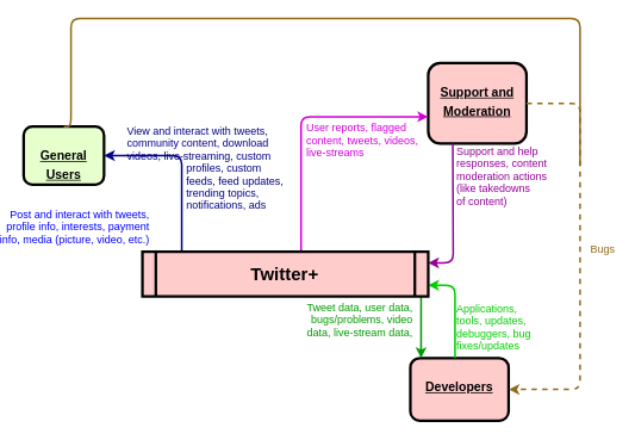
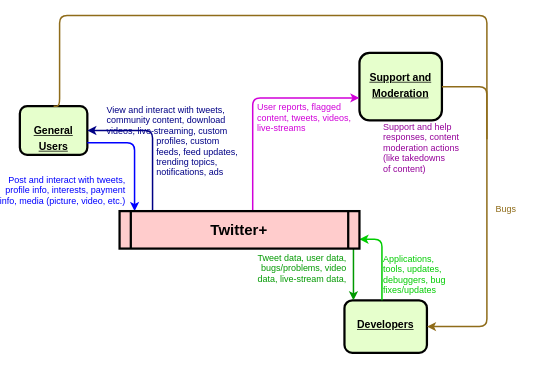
- <mxCell id="3" value="&lt;p style=&quot;margin: 4px 0px 0px; text-align: center; text-decoration: underline; font-size: 14px;&quot;&gt;&lt;font style=&quot;font-size: 14px;&quot;&gt;&lt;br&gt;&lt;/font&gt;&lt;/p&gt;&lt;p style=&quot;margin: 4px 0px 0px; text-align: center; text-decoration: underline; font-size: 14px;&quot;&gt;&lt;font style=&quot;font-size: 14px;&quot;&gt;Support and&lt;/font&gt;&lt;/p&gt;&lt;p style=&quot;margin: 4px 0px 0px; text-align: center; text-decoration: underline; font-size: 14px;&quot;&gt;&lt;font style=&quot;font-size: 14px;&quot;&gt;Moderation&lt;/font&gt;&lt;/p&gt;" style="verticalAlign=middle;align=center;overflow=fill;fontSize=12;fontFamily=Helvetica;html=1;rounded=1;fontStyle=1;strokeWidth=3;fillColor=#ffcccc;" parent="1" vertex="1"><mxGeometry x="473" y="70" width="110" height="90" as="geometry" /></mxCell>
+ <mxCell id="3" value="&lt;p style=&quot;margin: 4px 0px 0px; text-align: center; text-decoration: underline; font-size: 14px;&quot;&gt;&lt;font style=&quot;font-size: 14px;&quot;&gt;&lt;br&gt;&lt;/font&gt;&lt;/p&gt;&lt;p style=&quot;margin: 4px 0px 0px; text-align: center; text-decoration: underline; font-size: 14px;&quot;&gt;&lt;font style=&quot;font-size: 14px;&quot;&gt;Support and&lt;/font&gt;&lt;/p&gt;&lt;p style=&quot;margin: 4px 0px 0px; text-align: center; text-decoration: underline; font-size: 14px;&quot;&gt;&lt;font style=&quot;font-size: 14px;&quot;&gt;Moderation&lt;/font&gt;&lt;/p&gt;" style="verticalAlign=middle;align=center;overflow=fill;fontSize=12;fontFamily=Helvetica;html=1;rounded=1;fontStyle=1;strokeWidth=3;fillColor=#E6FFCC" parent="1" vertex="1"><mxGeometry x="473" y="70" width="110" height="90" as="geometry" /></mxCell>
+ <mxCell id="6" value="" style="edgeStyle=elbowEdgeStyle;elbow=horizontal;strokeColor=#0000FF;strokeWidth=2;entryX=0.064;entryY=0.001;entryDx=0;entryDy=0;entryPerimeter=0;exitX=1;exitY=0.75;exitDx=0;exitDy=0;" parent="1" source="2" target="18" edge="1"><mxGeometry width="100" height="100" relative="1" as="geometry"><mxPoint x="153" y="200" as="sourcePoint" /><mxPoint x="173" y="281" as="targetPoint" /><Array as="points"><mxPoint x="173" y="210" /><mxPoint x="153" y="269" /><mxPoint x="173" y="259" /></Array></mxGeometry></mxCell>
- <mxCell id="11" value="" style="edgeStyle=elbowEdgeStyle;elbow=horizontal;strokeColor=#940099;strokeWidth=2;entryX=1;entryY=0.25;entryDx=0;entryDy=0;exitX=0.25;exitY=1;exitDx=0;exitDy=0;" parent="1" source="3" target="18" edge="1"><mxGeometry width="100" height="100" relative="1" as="geometry"><mxPoint x="501" y="221" as="sourcePoint" /><mxPoint x="491" y="293.5" as="targetPoint" /><Array as="points"><mxPoint x="501" y="250" /></Array></mxGeometry></mxCell>
- <mxCell id="19" value="" style="edgeStyle=elbowEdgeStyle;elbow=horizontal;strokeColor=#8F6C1A;strokeWidth=2;entryX=1;entryY=0.5;entryDx=0;entryDy=0;exitX=1;exitY=0.5;exitDx=0;exitDy=0;startArrow=none;startFill=0;dashed=1;" parent="1" source="3" target="4" edge="1"><mxGeometry width="100" height="100" relative="1" as="geometry"><mxPoint x="671" y="320" as="sourcePoint" /><mxPoint x="643" y="454" as="targetPoint" /><Array as="points"><mxPoint x="643" y="270" /></Array></mxGeometry></mxCell>
+ <mxCell id="19" value="" style="edgeStyle=elbowEdgeStyle;elbow=horizontal;strokeColor=#8F6C1A;strokeWidth=2;entryX=1;entryY=0.5;entryDx=0;entryDy=0;exitX=1;exitY=0.5;exitDx=0;exitDy=0;startArrow=none;startFill=0;" parent="1" source="3" target="4" edge="1"><mxGeometry width="100" height="100" relative="1" as="geometry"><mxPoint x="671" y="320" as="sourcePoint" /><mxPoint x="643" y="454" as="targetPoint" /><Array as="points"><mxPoint x="643" y="270" /></Array></mxGeometry></mxCell>
- <mxCell id="4" value="&lt;p style=&quot;margin: 0px; margin-top: 4px; text-align: center; text-decoration: underline;&quot;&gt;&lt;font style=&quot;font-size: 14px;&quot;&gt;&lt;br&gt;&lt;/font&gt;&lt;/p&gt;&lt;p style=&quot;margin: 0px; margin-top: 4px; text-align: center; text-decoration: underline;&quot;&gt;&lt;font style=&quot;font-size: 14px;&quot;&gt;Developers&lt;/font&gt;&lt;/p&gt;" style="verticalAlign=middle;align=center;overflow=fill;fontSize=12;fontFamily=Helvetica;html=1;rounded=1;fontStyle=1;strokeWidth=3;fillColor=#ffcccc;" parent="1" vertex="1"><mxGeometry x="453" y="400" width="110" height="70" as="geometry" /></mxCell>
+ <mxCell id="4" value="&lt;p style=&quot;margin: 0px; margin-top: 4px; text-align: center; text-decoration: underline;&quot;&gt;&lt;font style=&quot;font-size: 14px;&quot;&gt;&lt;br&gt;&lt;/font&gt;&lt;/p&gt;&lt;p style=&quot;margin: 0px; margin-top: 4px; text-align: center; text-decoration: underline;&quot;&gt;&lt;font style=&quot;font-size: 14px;&quot;&gt;Developers&lt;/font&gt;&lt;/p&gt;" style="verticalAlign=middle;align=center;overflow=fill;fontSize=12;fontFamily=Helvetica;html=1;rounded=1;fontStyle=1;strokeWidth=3;fillColor=#E6FFCC" parent="1" vertex="1"><mxGeometry x="453" y="400" width="110" height="70" as="geometry" /></mxCell>
